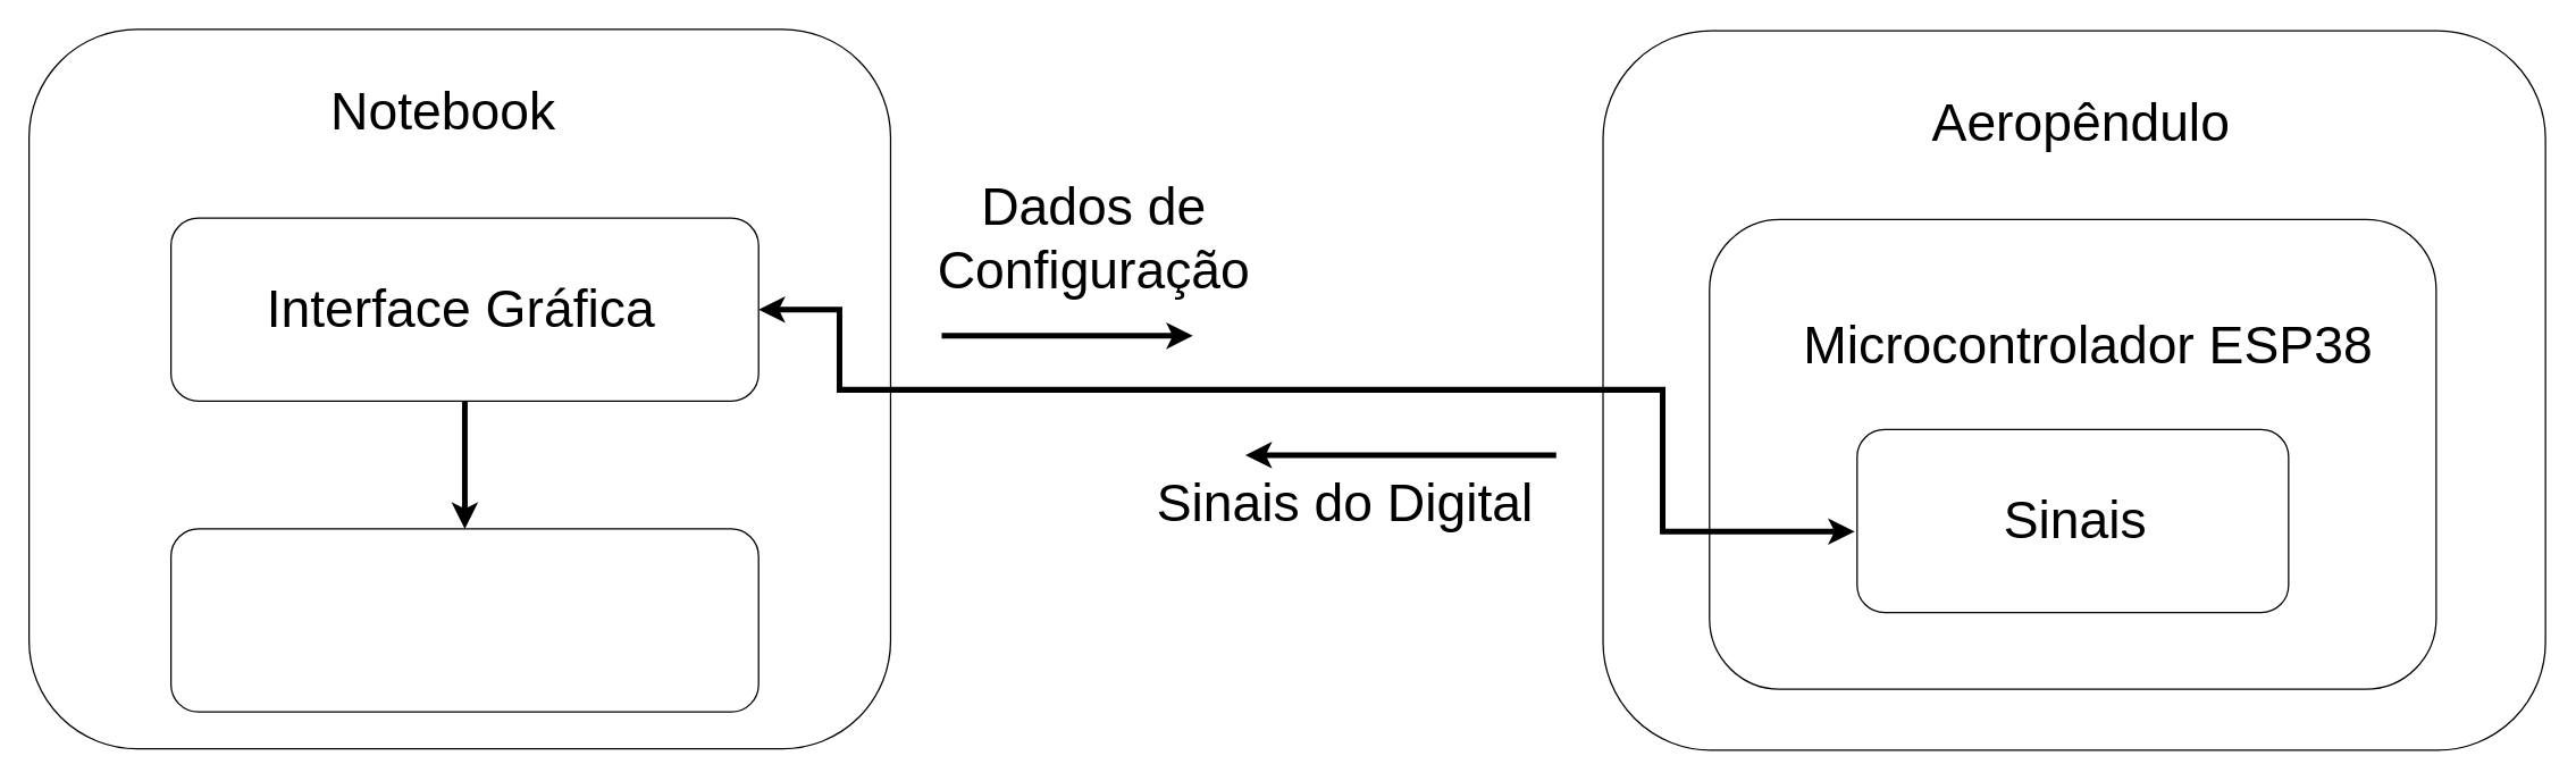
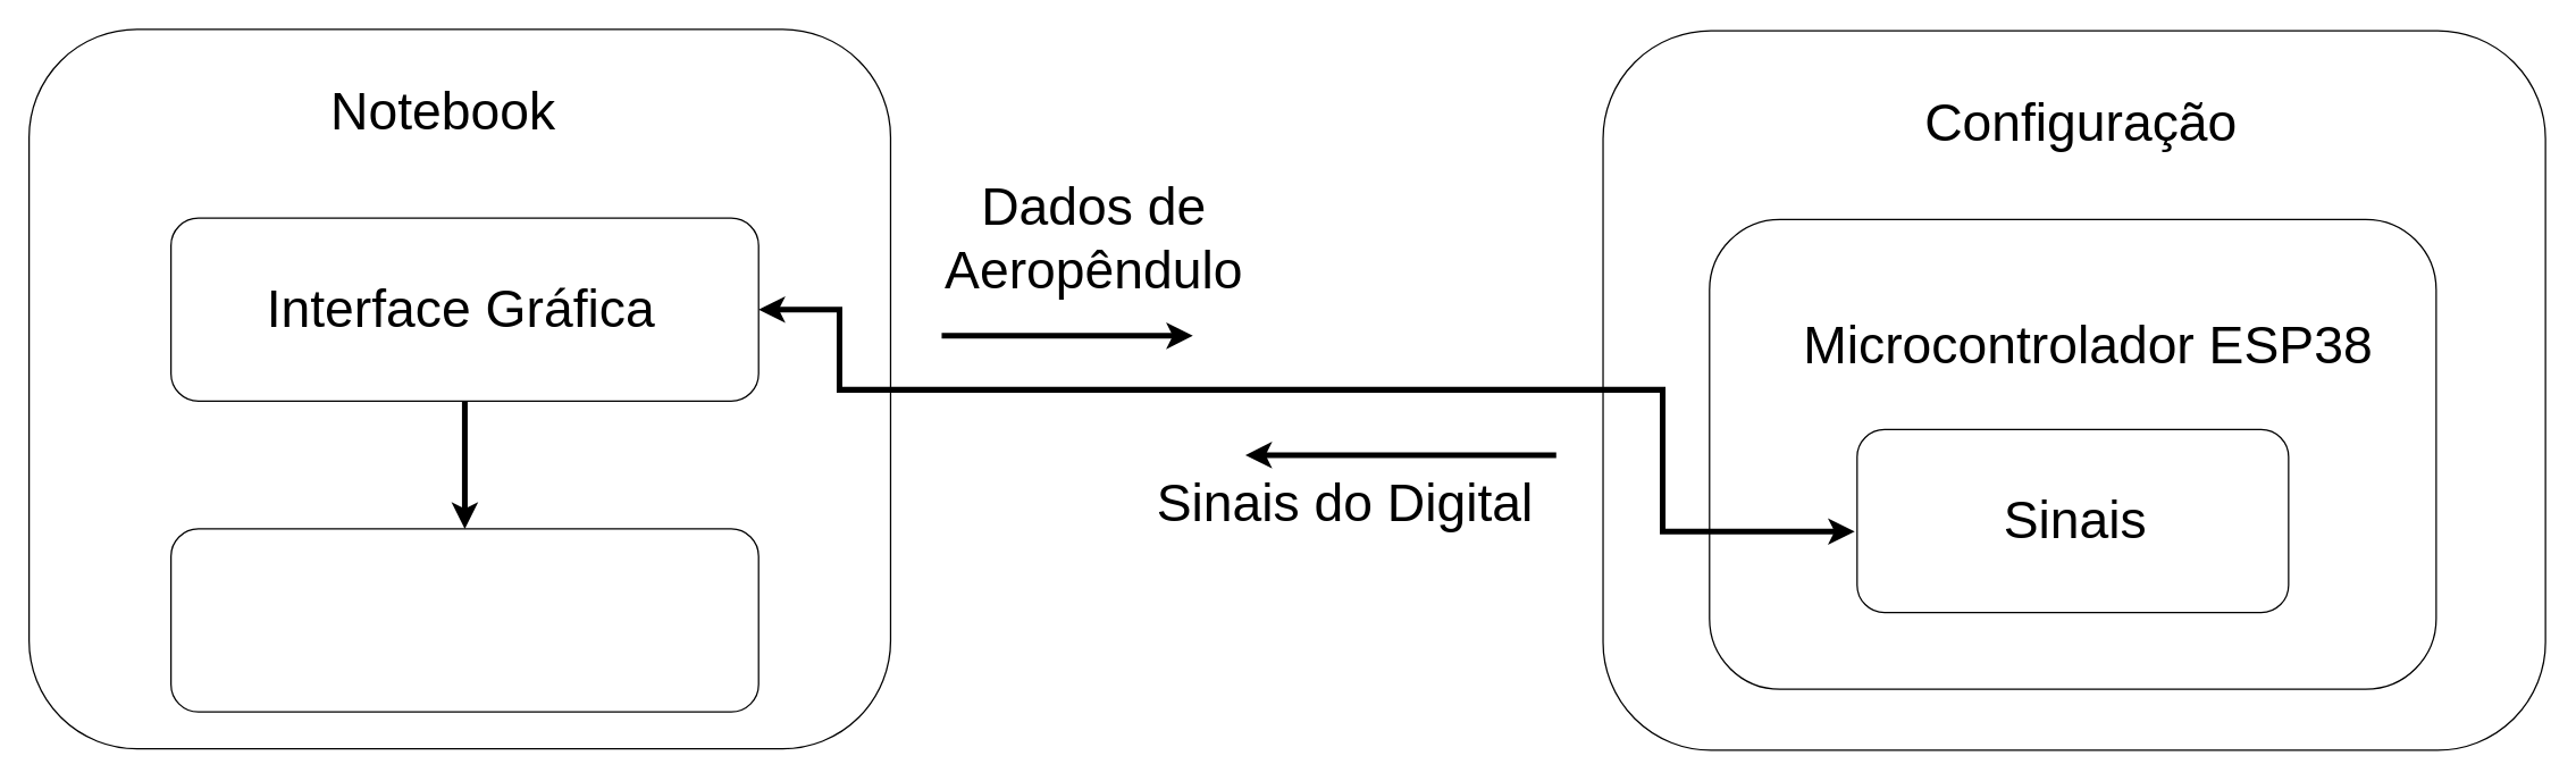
- <mxCell id="10" value="Aeropêndulo" style="text;html=1;strokeColor=none;fillColor=none;align=center;verticalAlign=middle;whiteSpace=wrap;rounded=0;fontSize=37;" vertex="1" parent="1"><mxGeometry x="1240" y="47" width="452" height="79" as="geometry" /></mxCell>
+ <mxCell id="10" value="Configuração" style="text;html=1;strokeColor=none;fillColor=none;align=center;verticalAlign=middle;whiteSpace=wrap;rounded=0;fontSize=37;" vertex="1" parent="1"><mxGeometry x="1240" y="47" width="452" height="79" as="geometry" /></mxCell>
- <mxCell id="17" value="Dados de &lt;br&gt;Configuração" style="text;html=1;strokeColor=none;fillColor=none;align=center;verticalAlign=middle;whiteSpace=wrap;rounded=0;fontSize=37;" vertex="1" parent="1"><mxGeometry x="618" y="128" width="305" height="79" as="geometry" /></mxCell>
+ <mxCell id="17" value="Dados de &lt;br&gt;Aeropêndulo" style="text;html=1;strokeColor=none;fillColor=none;align=center;verticalAlign=middle;whiteSpace=wrap;rounded=0;fontSize=37;" vertex="1" parent="1"><mxGeometry x="618" y="128" width="305" height="79" as="geometry" /></mxCell>
